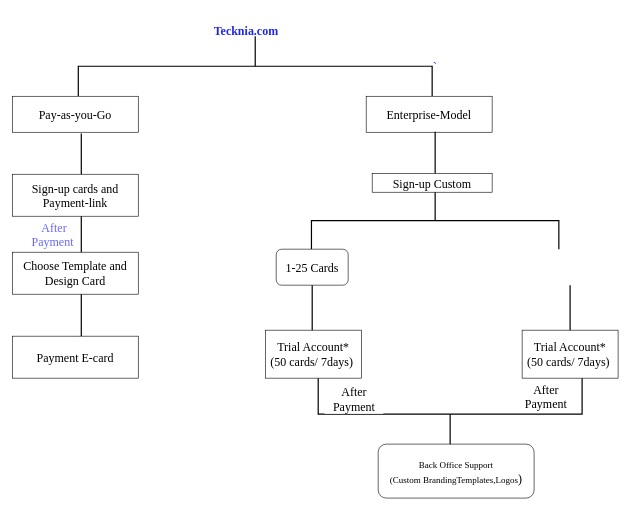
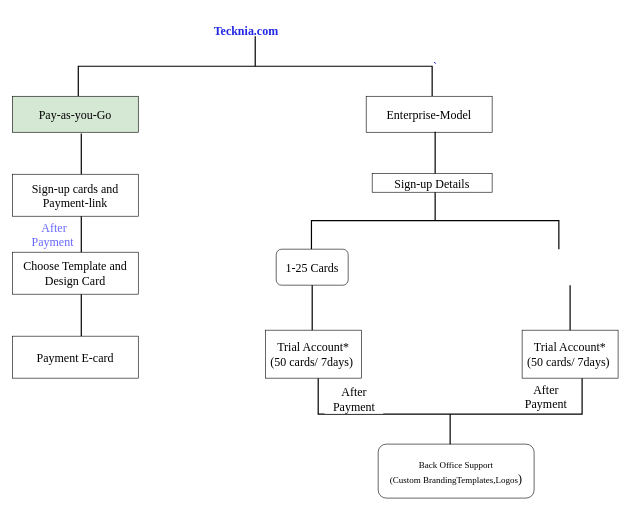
- <mxCell id="4" value="&lt;font color=&quot;#000000&quot;&gt;Pay-as-you-Go&lt;/font&gt;" style="rounded=0;whiteSpace=wrap;html=1;fontFamily=Verdana;fontSize=20;fontColor=#2027E6;" vertex="1" parent="1"><mxGeometry x="20" y="160" width="210" height="60" as="geometry" /></mxCell>
+ <mxCell id="4" value="&lt;font color=&quot;#000000&quot;&gt;Pay-as-you-Go&lt;/font&gt;" style="rounded=0;whiteSpace=wrap;html=1;fontFamily=Verdana;fontSize=20;fontColor=#2027E6;fillColor=#d5e8d4;" vertex="1" parent="1"><mxGeometry x="20" y="160" width="210" height="60" as="geometry" /></mxCell>
- <mxCell id="15" value="Sign-up Custom" style="rounded=0;whiteSpace=wrap;html=1;fontFamily=Verdana;fontSize=20;" vertex="1" parent="1"><mxGeometry x="620" y="289" width="200" height="31" as="geometry" /></mxCell>
+ <mxCell id="15" value="Sign-up Details" style="rounded=0;whiteSpace=wrap;html=1;fontFamily=Verdana;fontSize=20;" vertex="1" parent="1"><mxGeometry x="620" y="289" width="200" height="31" as="geometry" /></mxCell>
